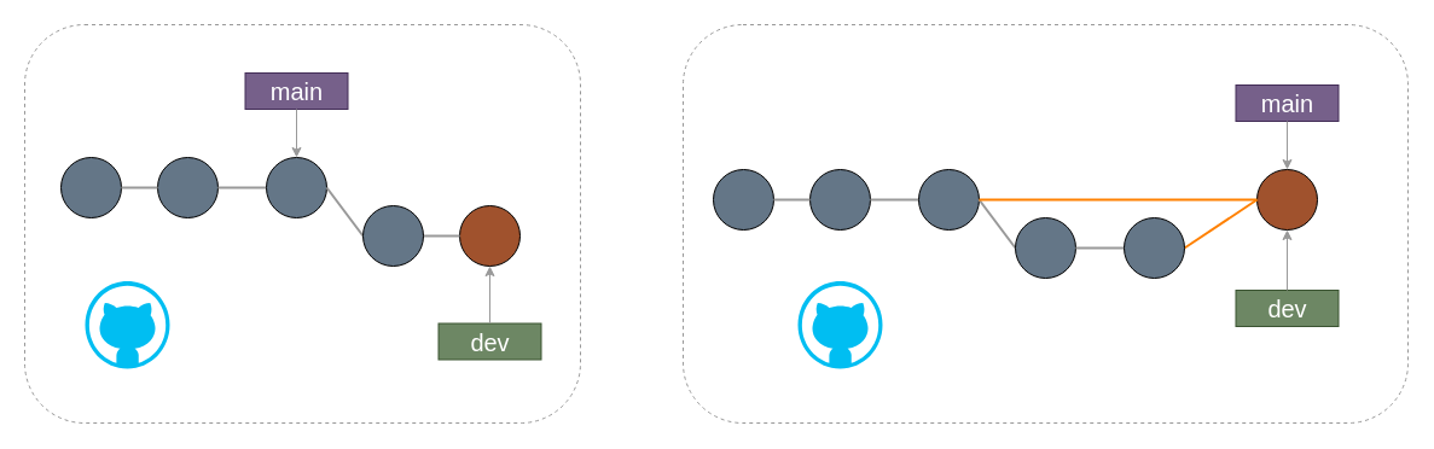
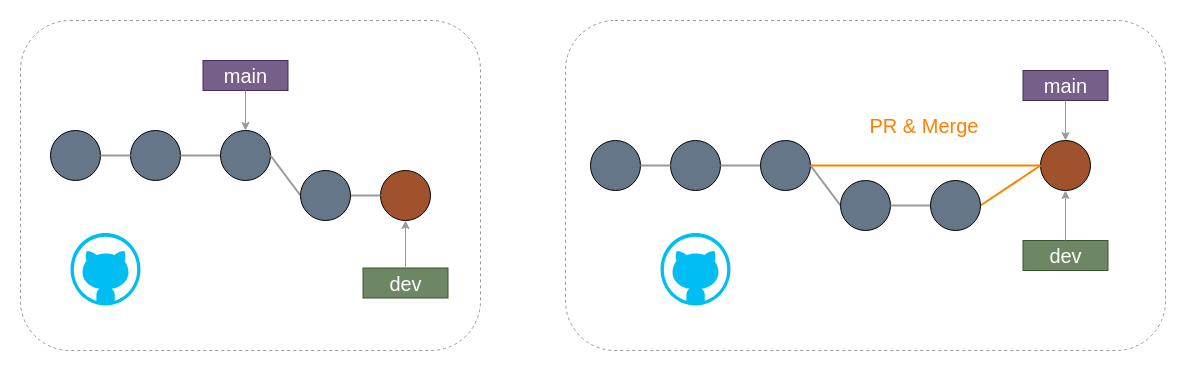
+ <mxCell id="19" value="PR &amp;amp; Merge" style="text;html=1;strokeColor=none;fillColor=none;align=center;verticalAlign=middle;whiteSpace=wrap;rounded=0;fontSize=20;fontColor=#FF8000;" parent="1" vertex="1"><mxGeometry x="840" y="110" width="167.5" height="30" as="geometry" /></mxCell>
